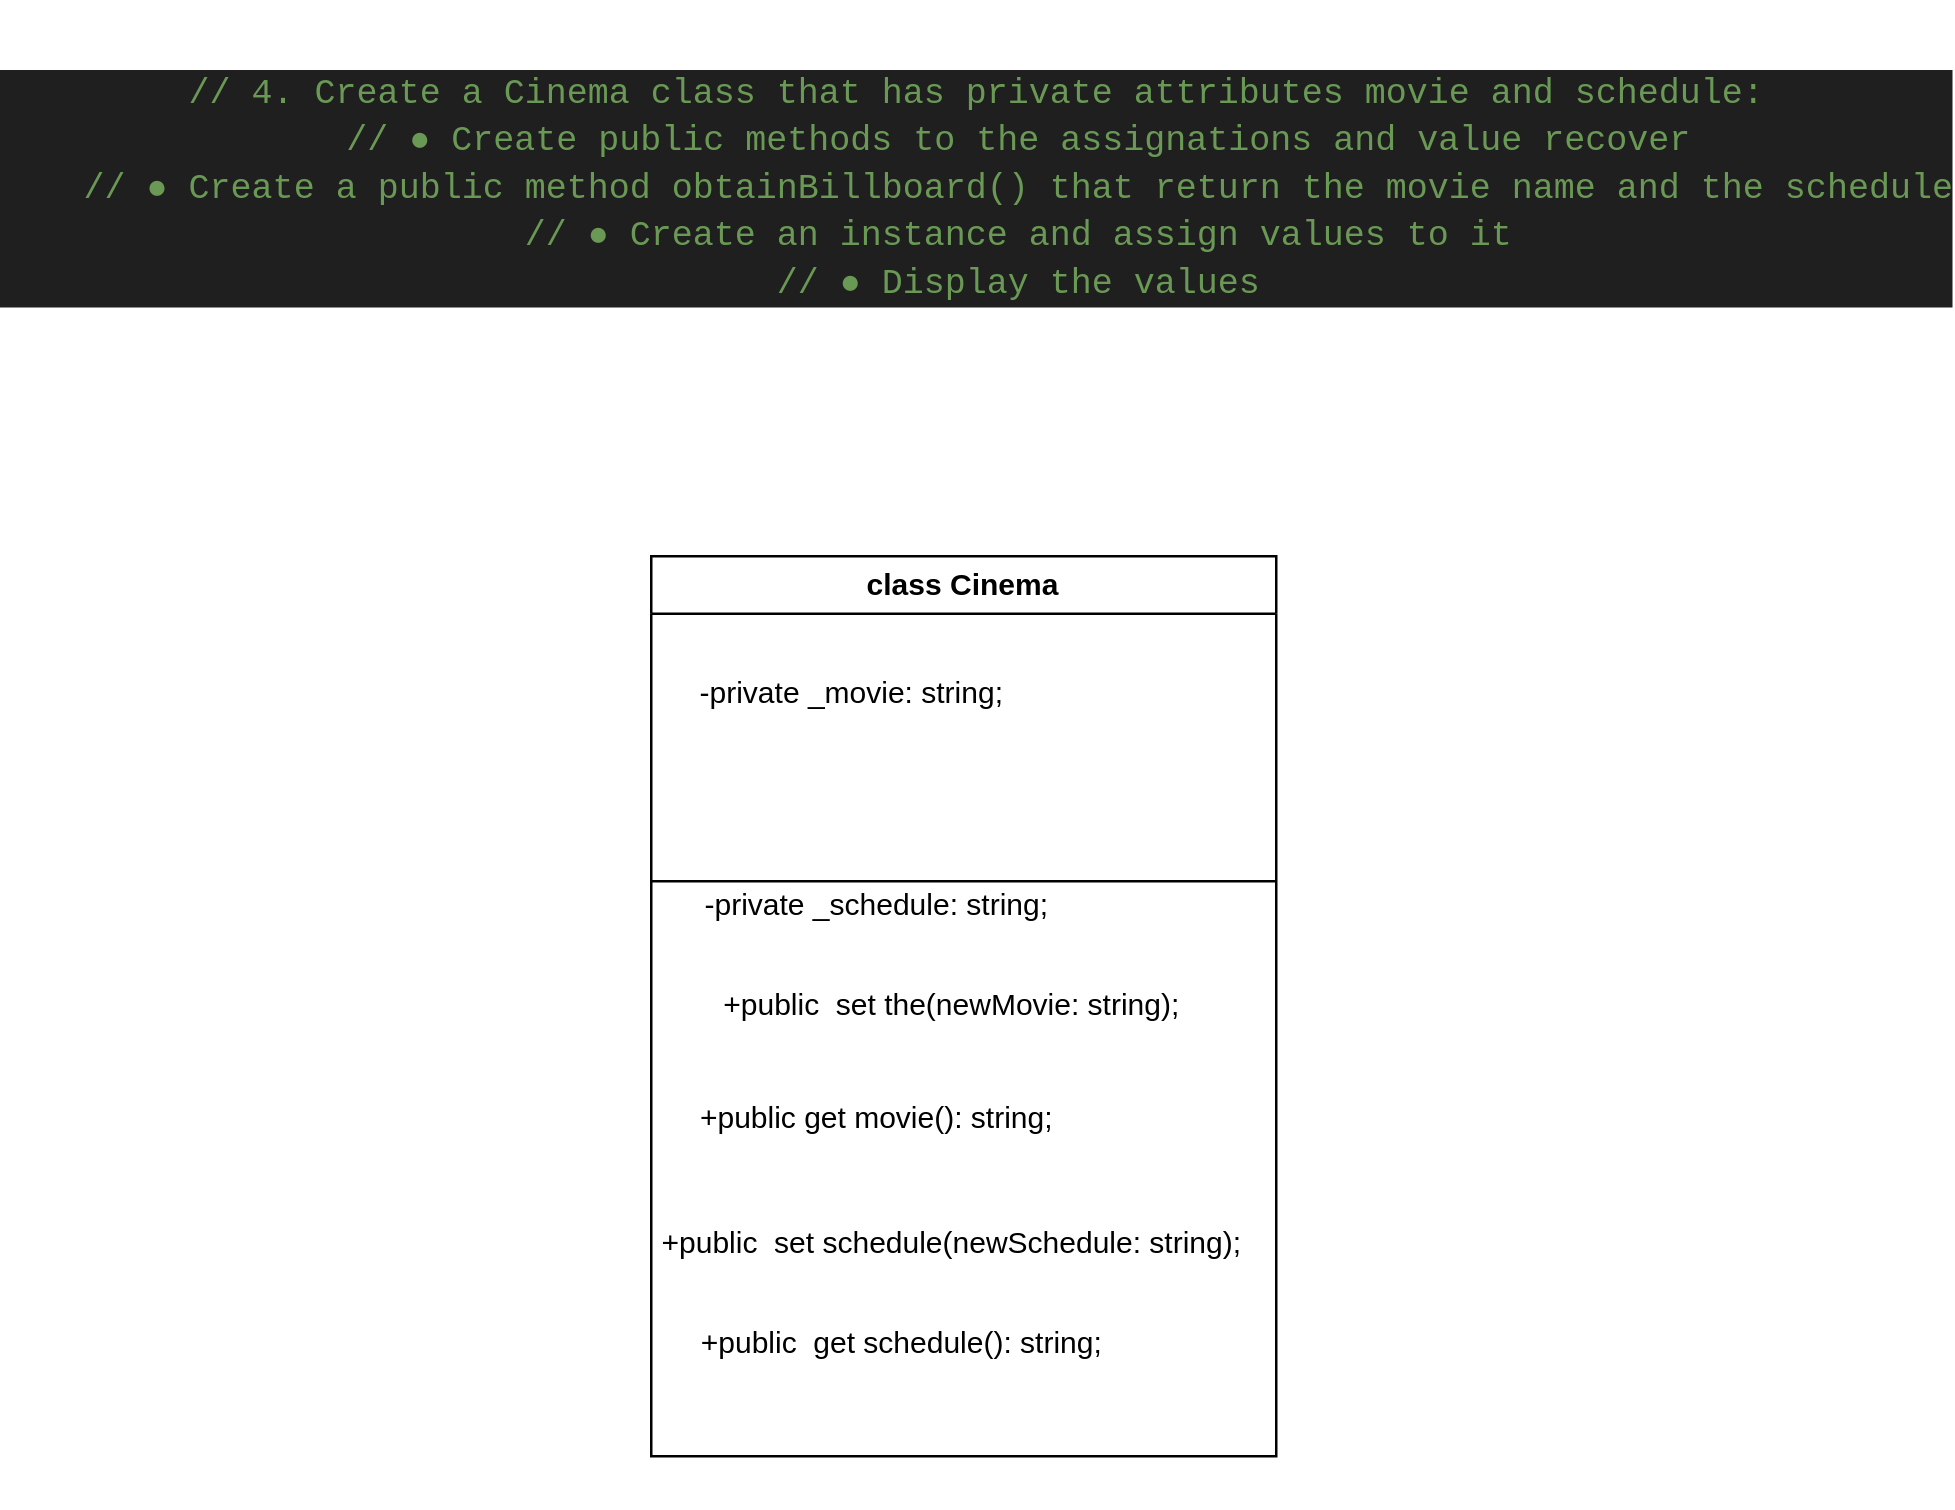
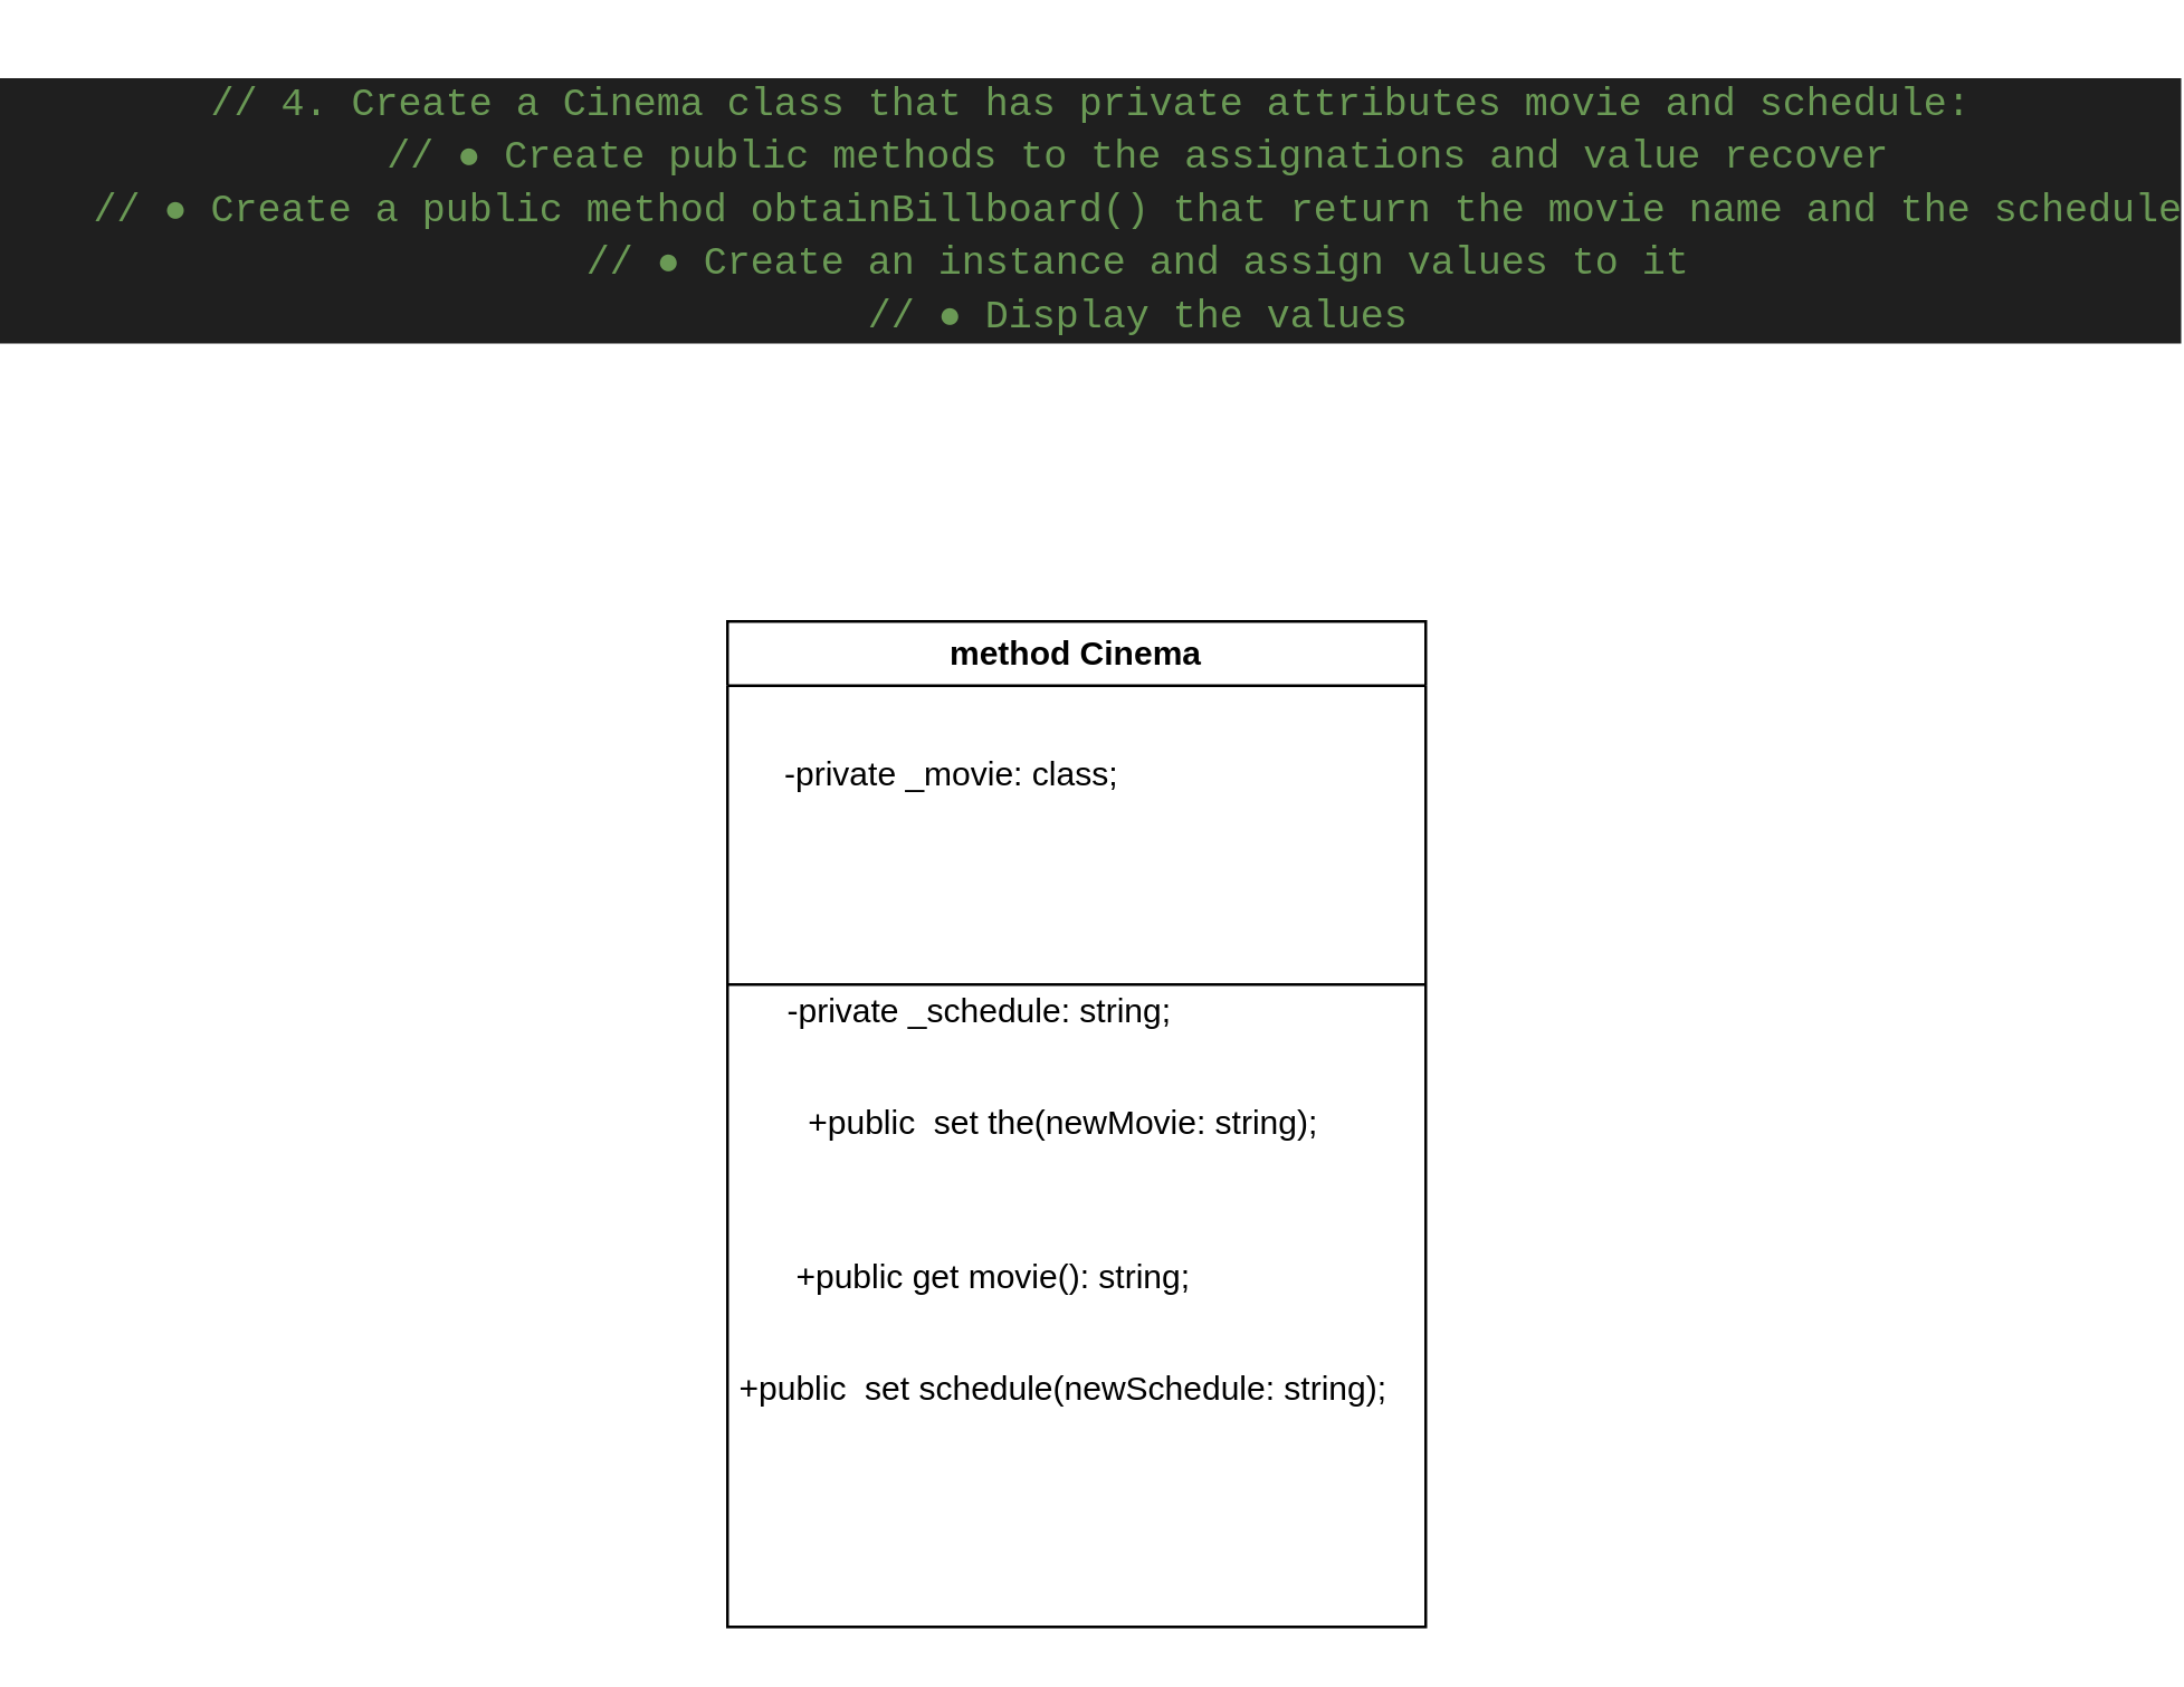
- <mxCell id="2" value="class Cinema" style="swimlane;whiteSpace=wrap;html=1;" parent="1" vertex="1"><mxGeometry x="260" y="222" width="250" height="360" as="geometry" /></mxCell>
+ <mxCell id="2" value="method Cinema" style="swimlane;whiteSpace=wrap;html=1;" parent="1" vertex="1"><mxGeometry x="260" y="222" width="250" height="360" as="geometry" /></mxCell>
- <mxCell id="3" value="-private _movie: string;" style="text;html=1;align=center;verticalAlign=middle;resizable=0;points=[];autosize=1;strokeColor=none;fillColor=none;" parent="2" vertex="1"><mxGeometry x="10" y="40" width="140" height="30" as="geometry" /></mxCell>
+ <mxCell id="3" value="-private _movie: class;" style="text;html=1;align=center;verticalAlign=middle;resizable=0;points=[];autosize=1;strokeColor=none;fillColor=none;" parent="2" vertex="1"><mxGeometry x="10" y="40" width="140" height="30" as="geometry" /></mxCell>
- <mxCell id="6" value="+public get movie(): string;" style="text;html=1;align=center;verticalAlign=middle;resizable=0;points=[];autosize=1;strokeColor=none;fillColor=none;" parent="2" vertex="1"><mxGeometry x="10" y="210" width="160" height="30" as="geometry" /></mxCell>
+ <mxCell id="6" value="+public get movie(): string;" style="text;html=1;align=center;verticalAlign=middle;resizable=0;points=[];autosize=1;strokeColor=none;fillColor=none;" parent="2" vertex="1"><mxGeometry x="15" y="220" width="160" height="30" as="geometry" /></mxCell>
- <mxCell id="8" value="+public&amp;nbsp; get schedule(): string;" style="text;html=1;align=center;verticalAlign=middle;resizable=0;points=[];autosize=1;strokeColor=none;fillColor=none;" parent="2" vertex="1"><mxGeometry x="10" y="300" width="180" height="30" as="geometry" /></mxCell>
